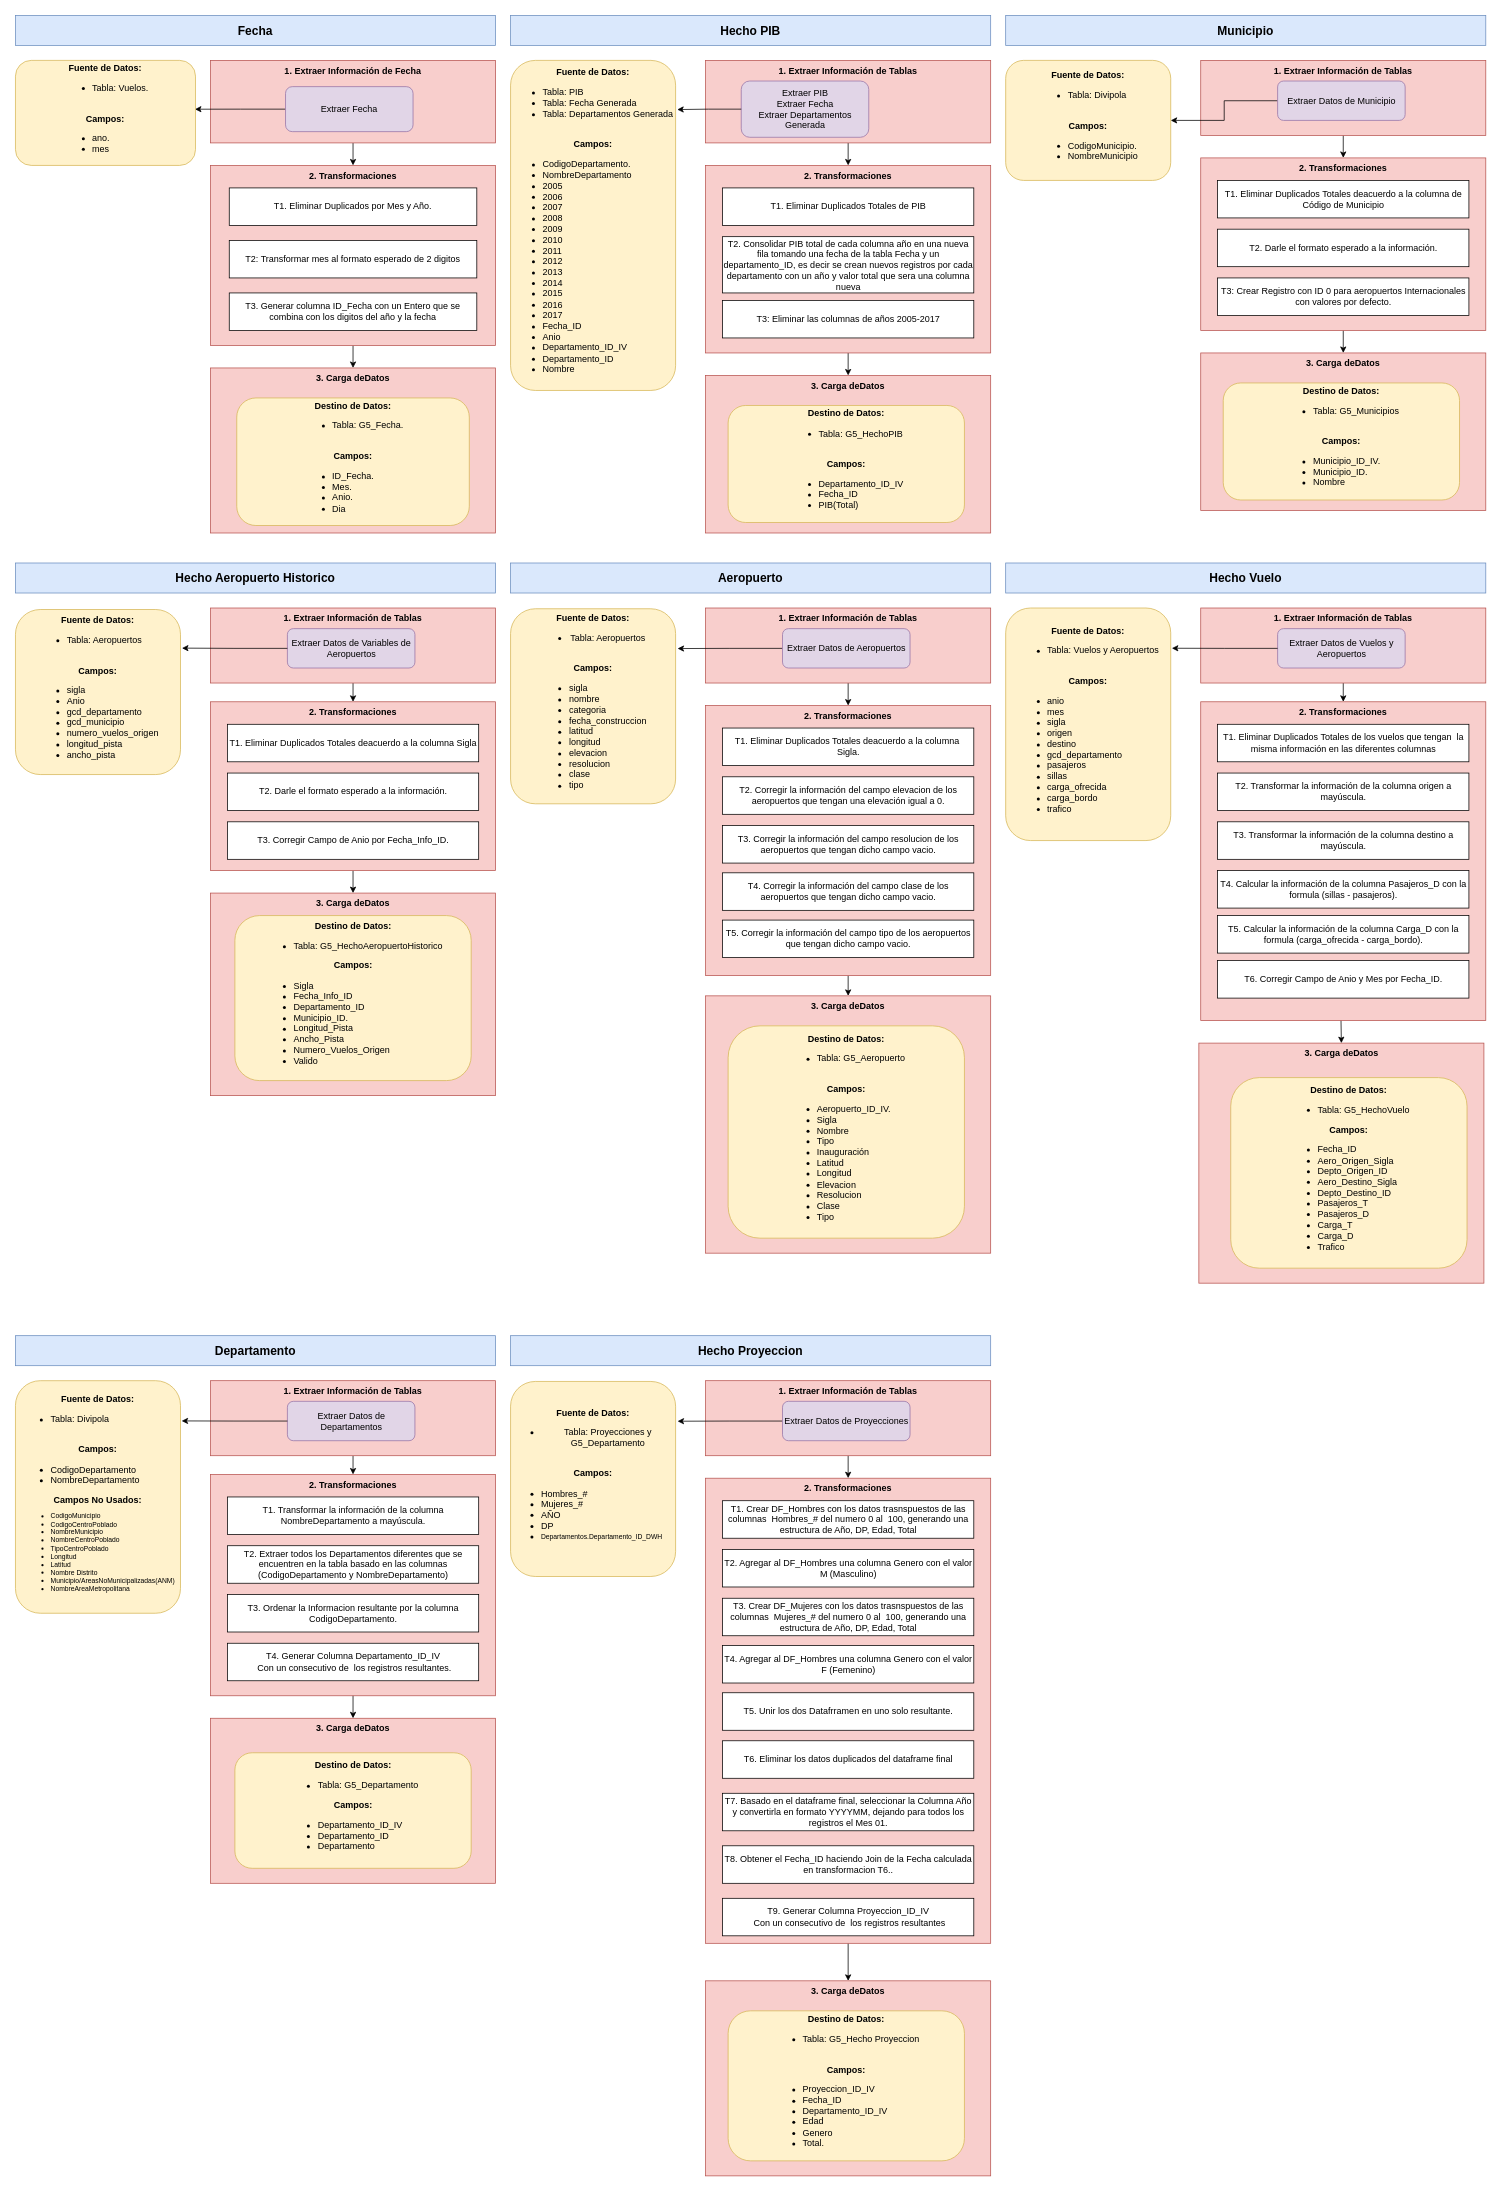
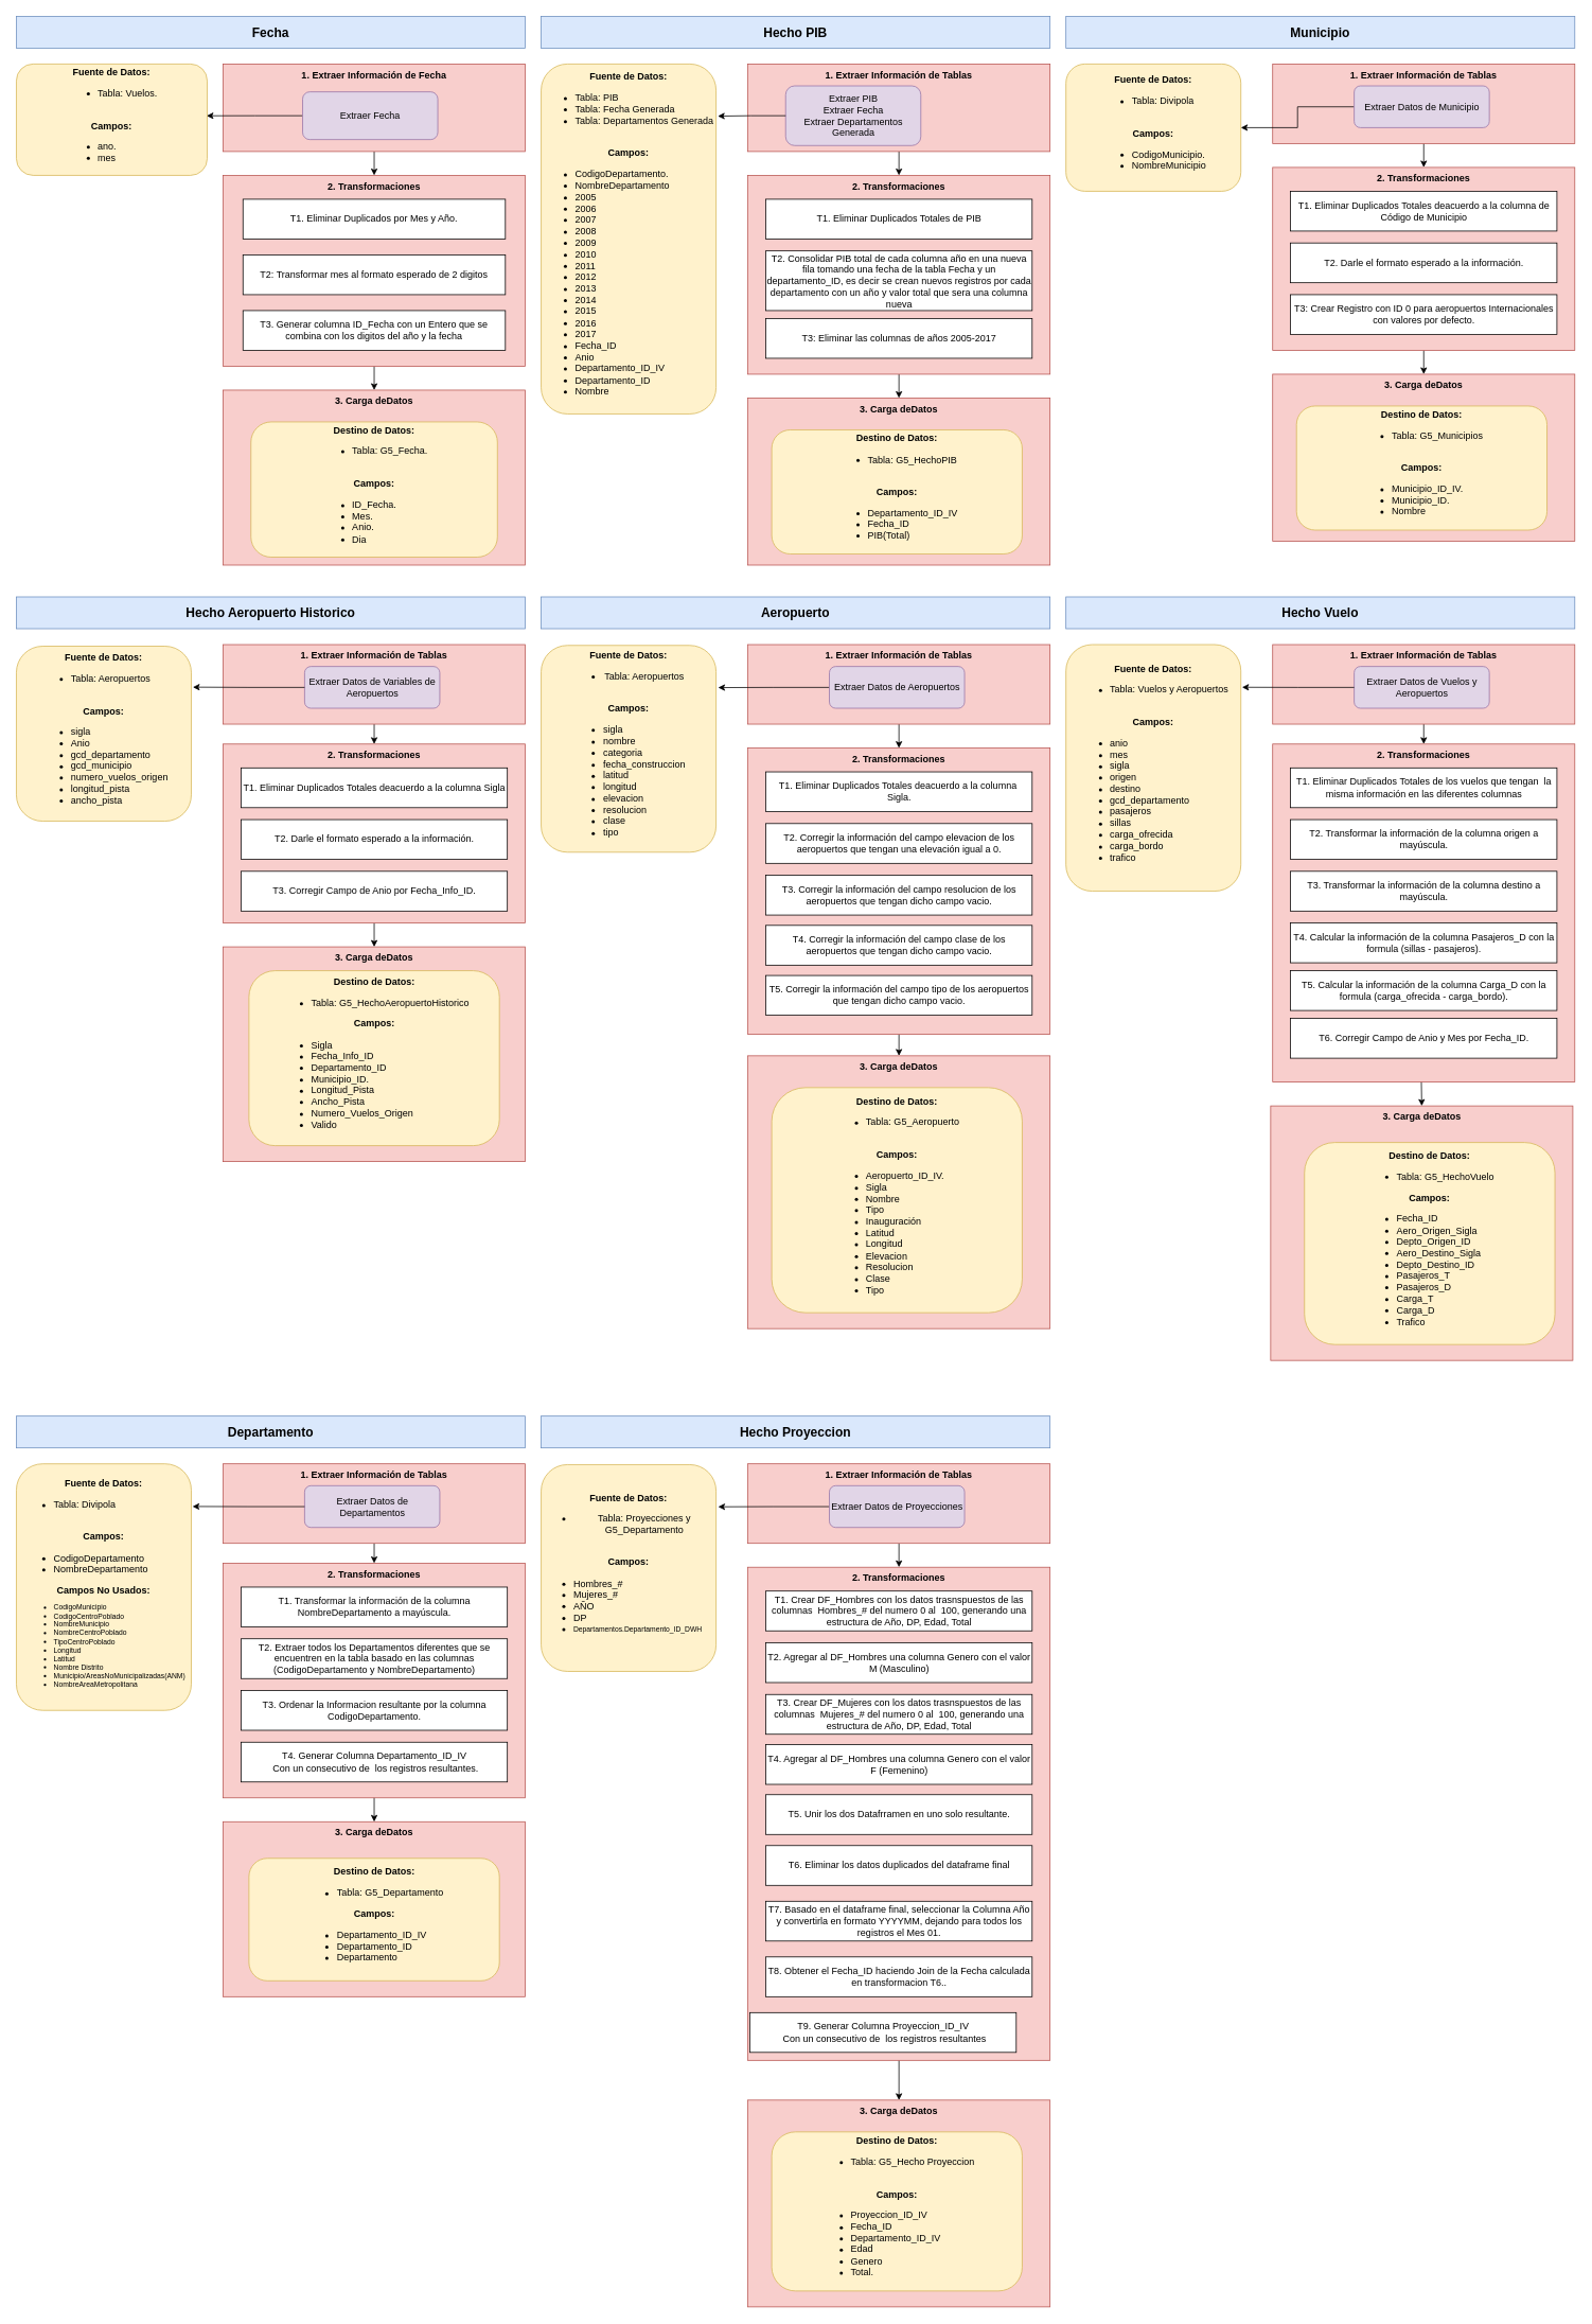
- <mxCell id="117" value="T9. Generar Columna&amp;nbsp;&lt;span style=&quot;background-color: initial; text-align: left;&quot;&gt;Proyeccion_ID_IV&lt;/span&gt;&lt;br&gt;&amp;nbsp;Con un consecutivo de&amp;nbsp; los registros resultantes" style="rounded=0;whiteSpace=wrap;html=1;" parent="1" vertex="1"><mxGeometry x="962.5" y="2530" width="335" height="50" as="geometry" /></mxCell>
+ <mxCell id="117" value="T9. Generar Columna&amp;nbsp;&lt;span style=&quot;background-color: initial; text-align: left;&quot;&gt;Proyeccion_ID_IV&lt;/span&gt;&lt;br&gt;&amp;nbsp;Con un consecutivo de&amp;nbsp; los registros resultantes" style="rounded=0;whiteSpace=wrap;html=1;" parent="1" vertex="1"><mxGeometry x="942.5" y="2530" width="335" height="50" as="geometry" /></mxCell>
